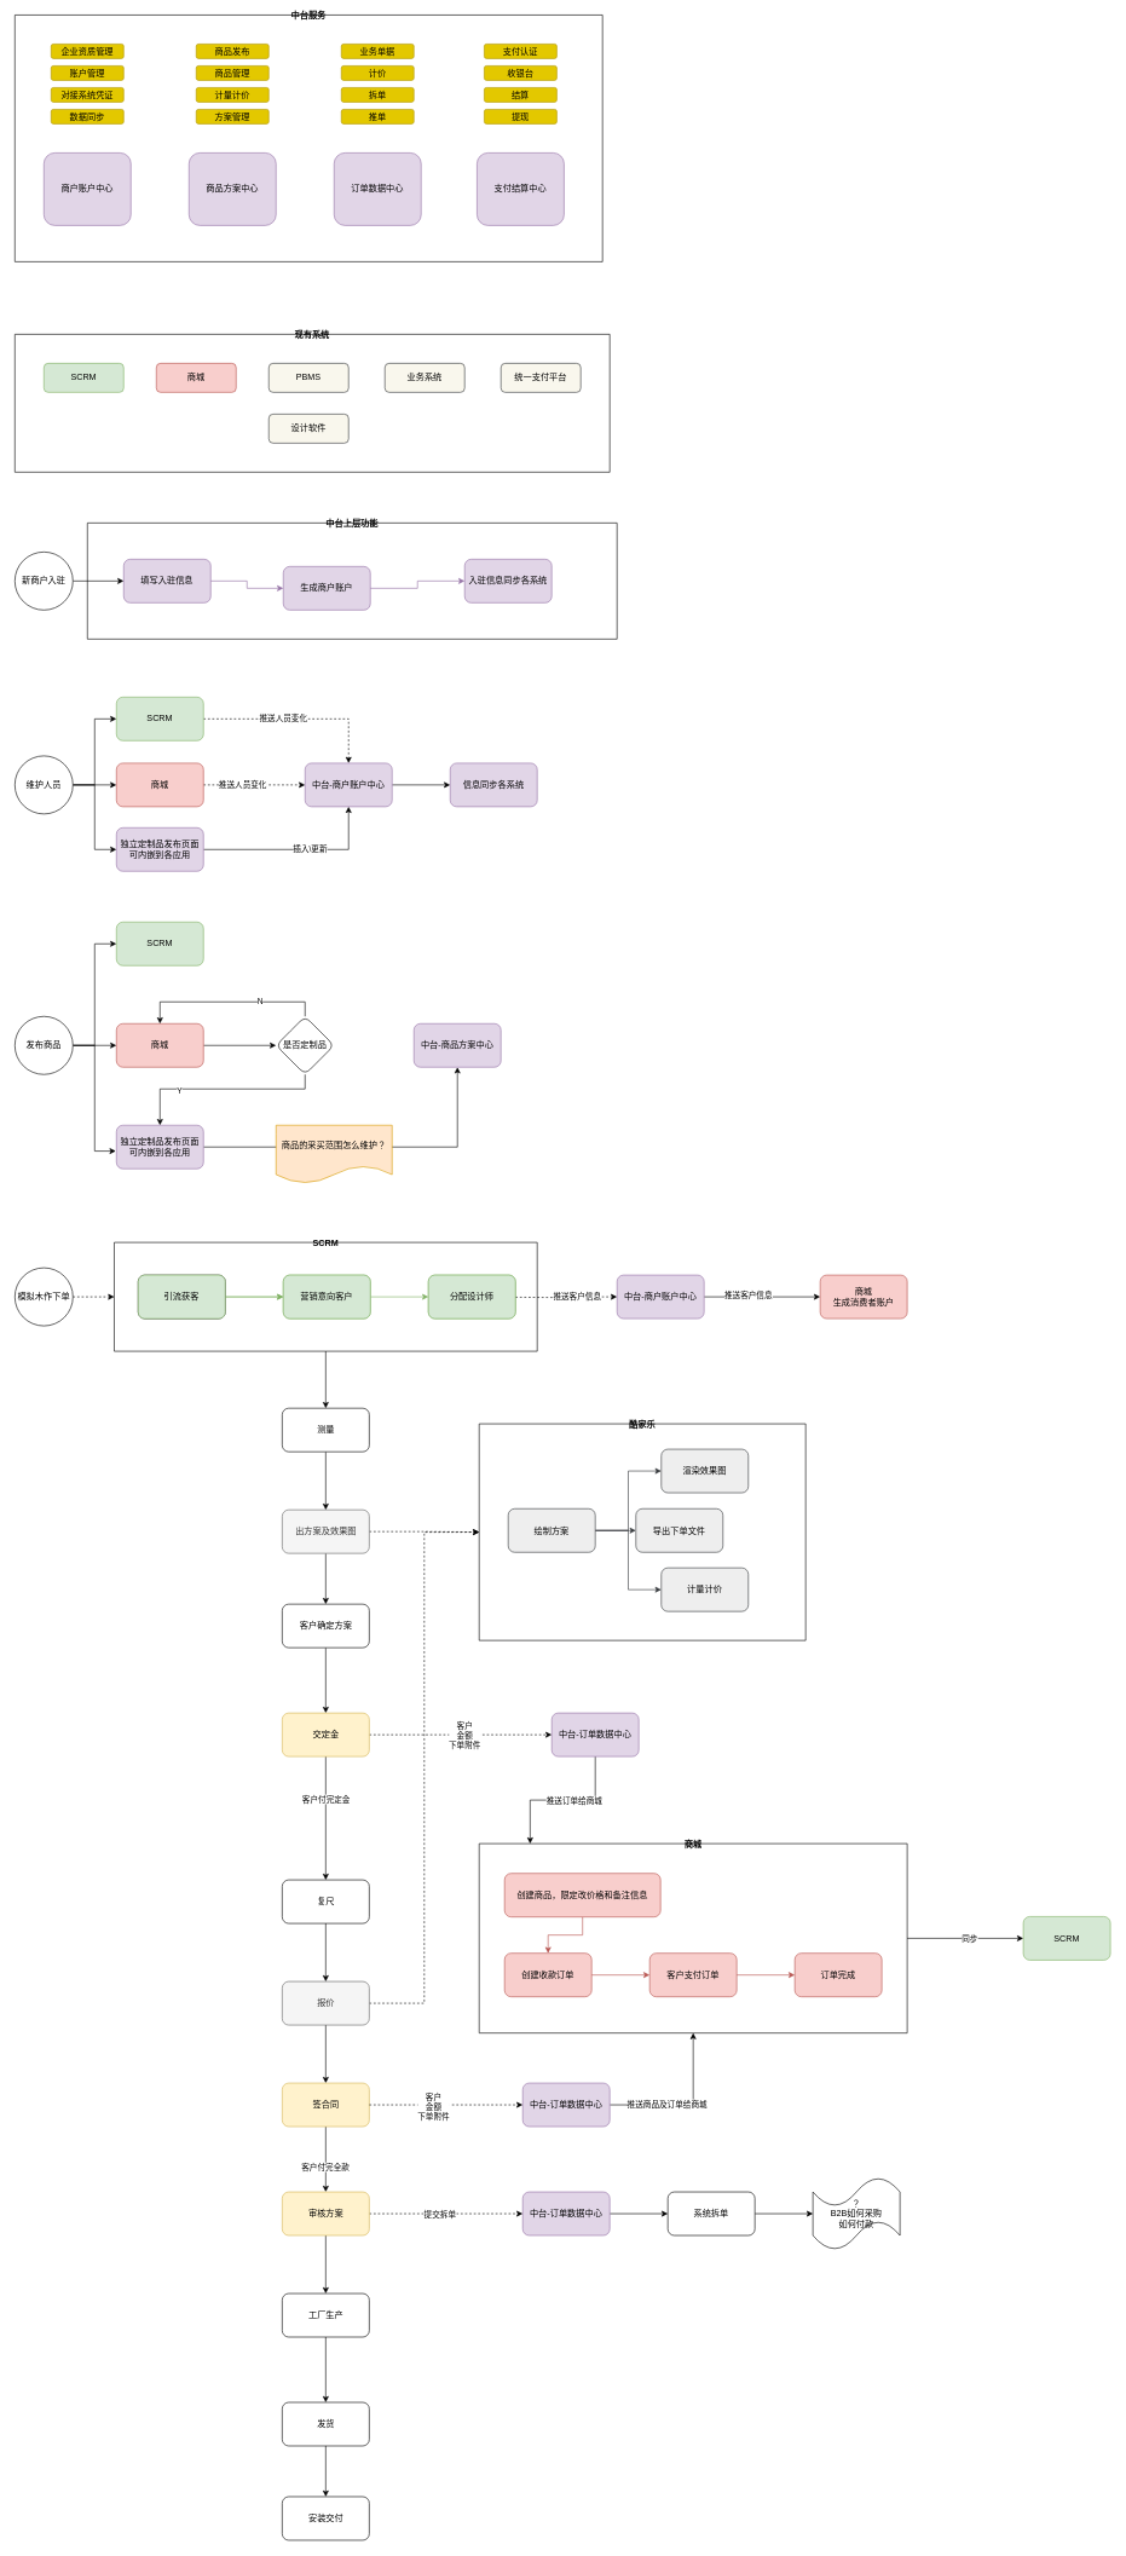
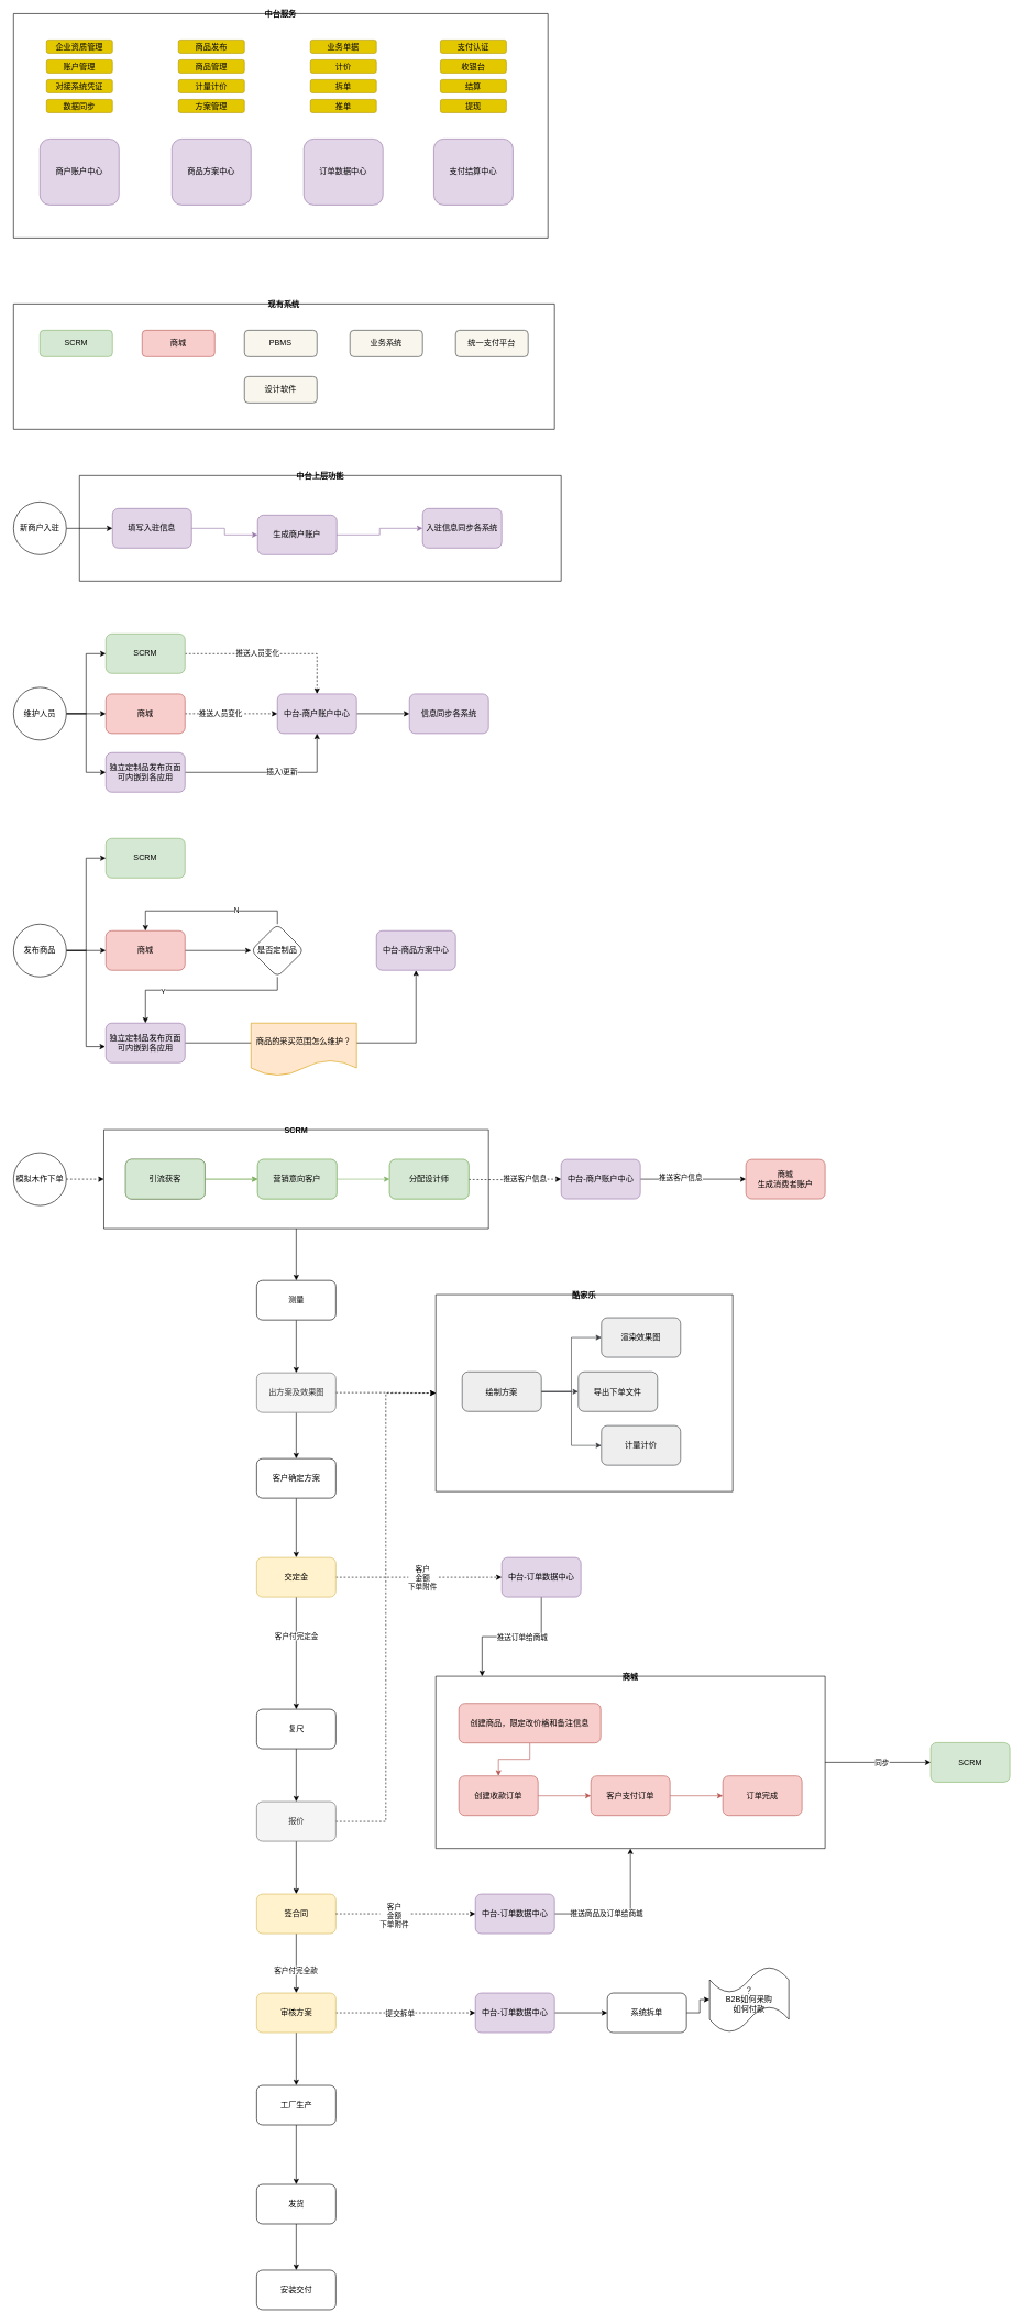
- <mxCell id="149" value="？&lt;br&gt;B2B如何采购&lt;br&gt;如何付款" style="shape=tape;whiteSpace=wrap;html=1;rounded=1;" vertex="1" parent="1"><mxGeometry x="1120" y="3000" width="120" height="100" as="geometry" /></mxCell>
+ <mxCell id="149" value="？&lt;br&gt;B2B如何采购&lt;br&gt;如何付款" style="shape=tape;whiteSpace=wrap;html=1;rounded=1;" vertex="1" parent="1"><mxGeometry x="1075" y="2980" width="120" height="100" as="geometry" /></mxCell>
